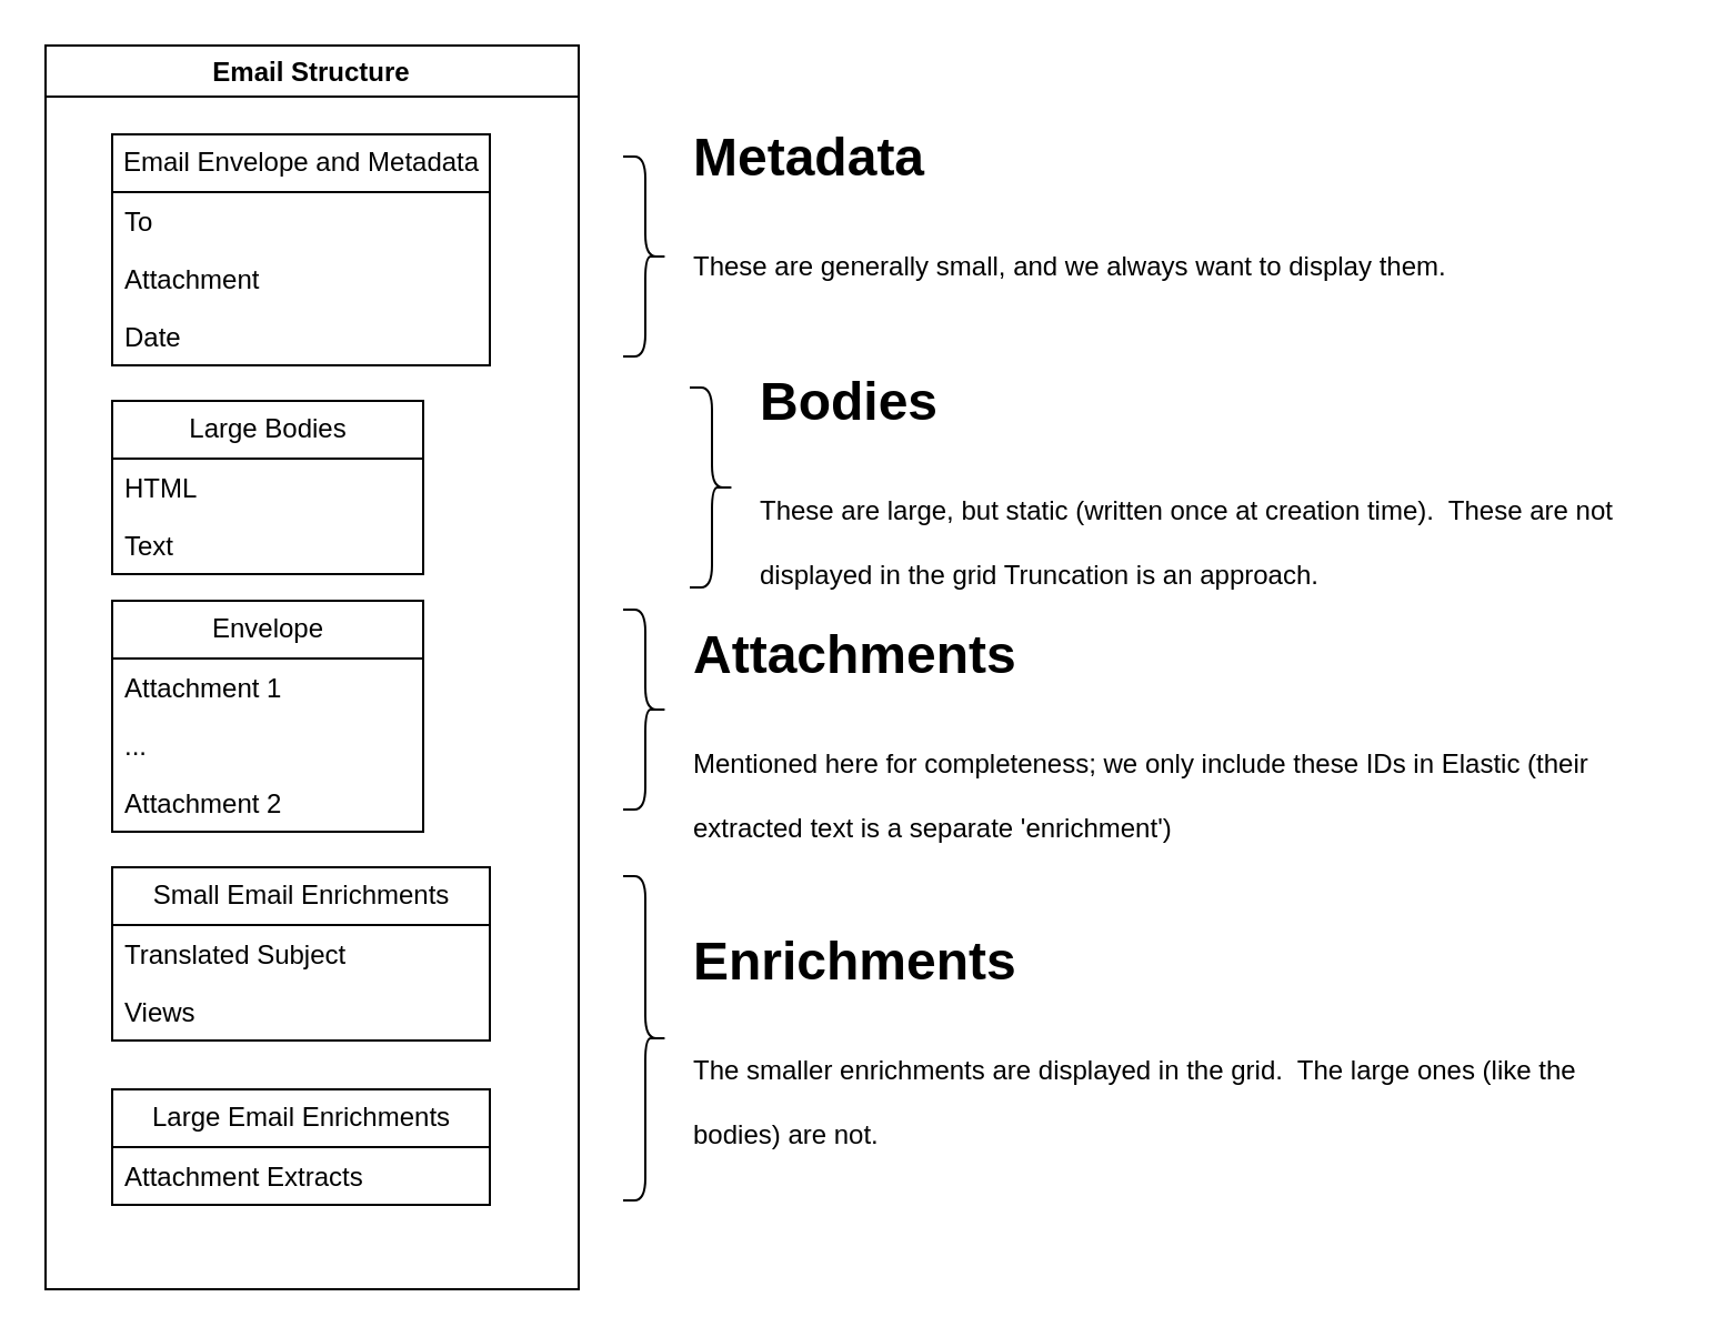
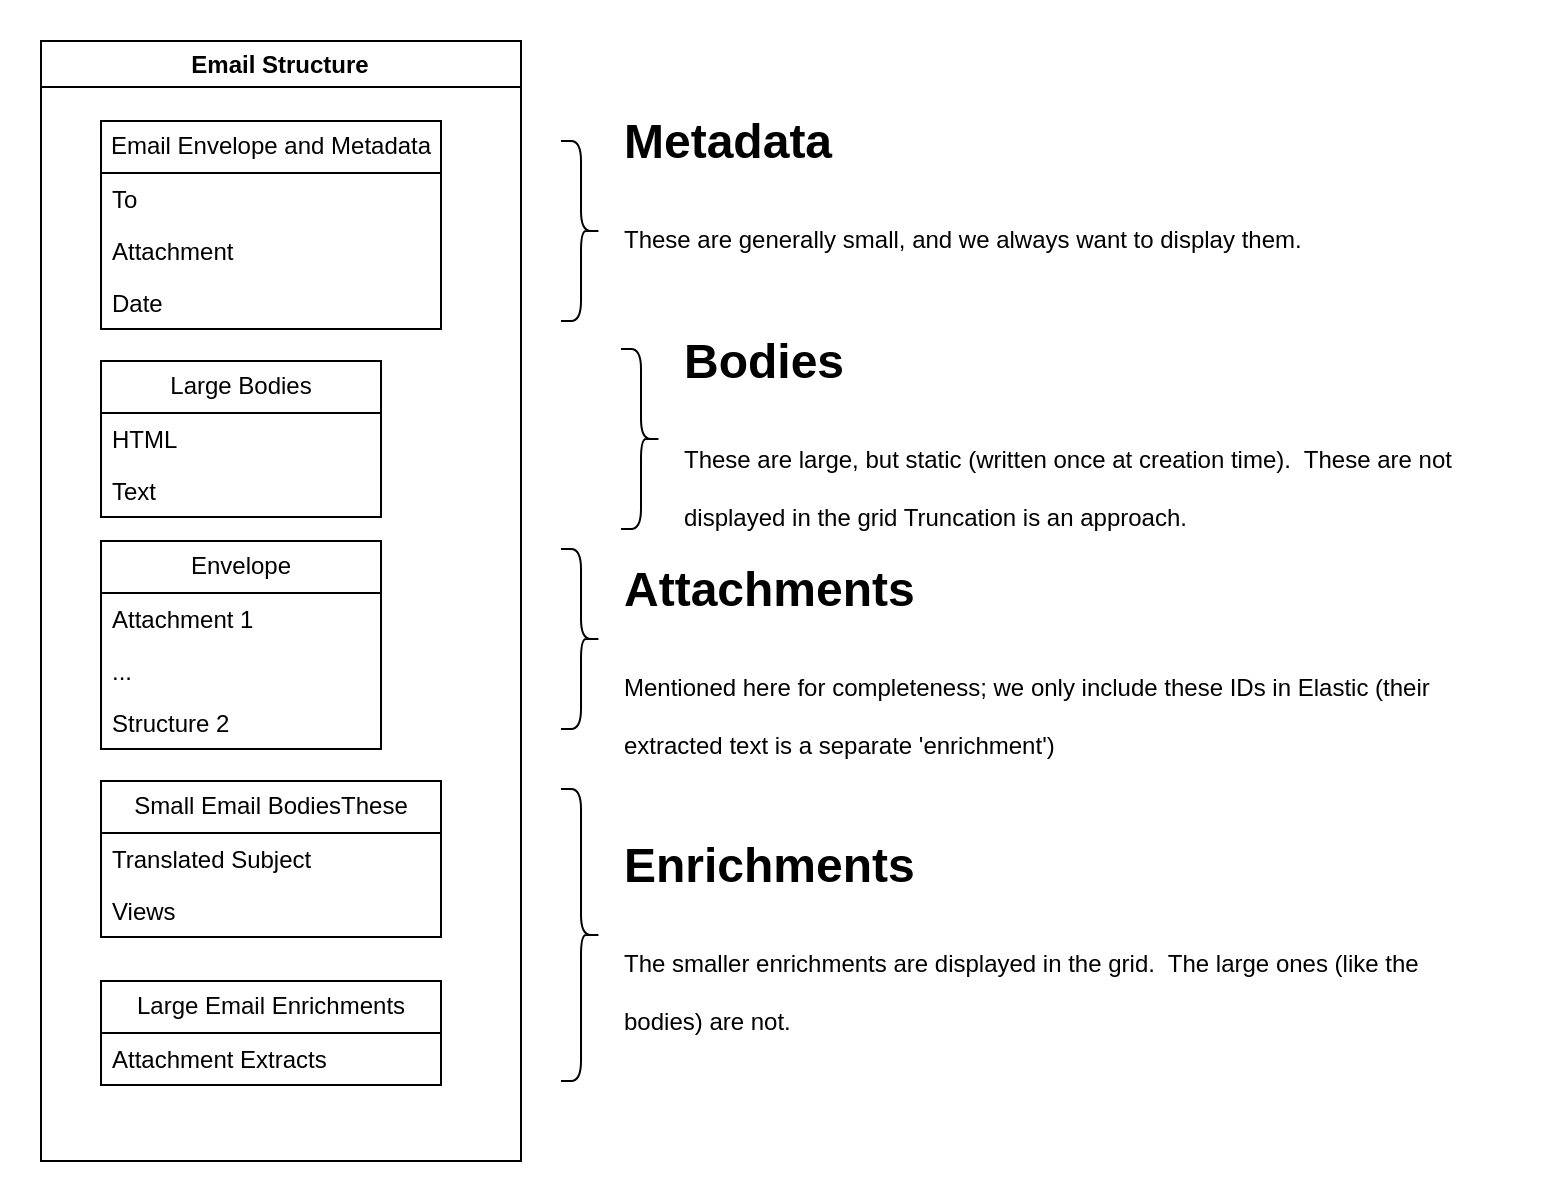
- <mxCell id="10" value="Attachment 2" style="text;strokeColor=none;fillColor=none;align=left;verticalAlign=top;spacingLeft=4;spacingRight=4;overflow=hidden;rotatable=0;points=[[0,0.5],[1,0.5]];portConstraint=eastwest;whiteSpace=wrap;html=1;" vertex="1" parent="7"><mxGeometry y="78" width="140" height="26" as="geometry" /></mxCell>
+ <mxCell id="10" value="Structure 2" style="text;strokeColor=none;fillColor=none;align=left;verticalAlign=top;spacingLeft=4;spacingRight=4;overflow=hidden;rotatable=0;points=[[0,0.5],[1,0.5]];portConstraint=eastwest;whiteSpace=wrap;html=1;" vertex="1" parent="7"><mxGeometry y="78" width="140" height="26" as="geometry" /></mxCell>
- <mxCell id="16" value="Small Email Enrichments" style="swimlane;fontStyle=0;childLayout=stackLayout;horizontal=1;startSize=26;fillColor=none;horizontalStack=0;resizeParent=1;resizeParentMax=0;resizeLast=0;collapsible=1;marginBottom=0;html=1;" vertex="1" parent="1"><mxGeometry x="50" y="390" width="170" height="78" as="geometry" /></mxCell>
+ <mxCell id="16" value="Small Email BodiesThese" style="swimlane;fontStyle=0;childLayout=stackLayout;horizontal=1;startSize=26;fillColor=none;horizontalStack=0;resizeParent=1;resizeParentMax=0;resizeLast=0;collapsible=1;marginBottom=0;html=1;" vertex="1" parent="1"><mxGeometry x="50" y="390" width="170" height="78" as="geometry" /></mxCell>
